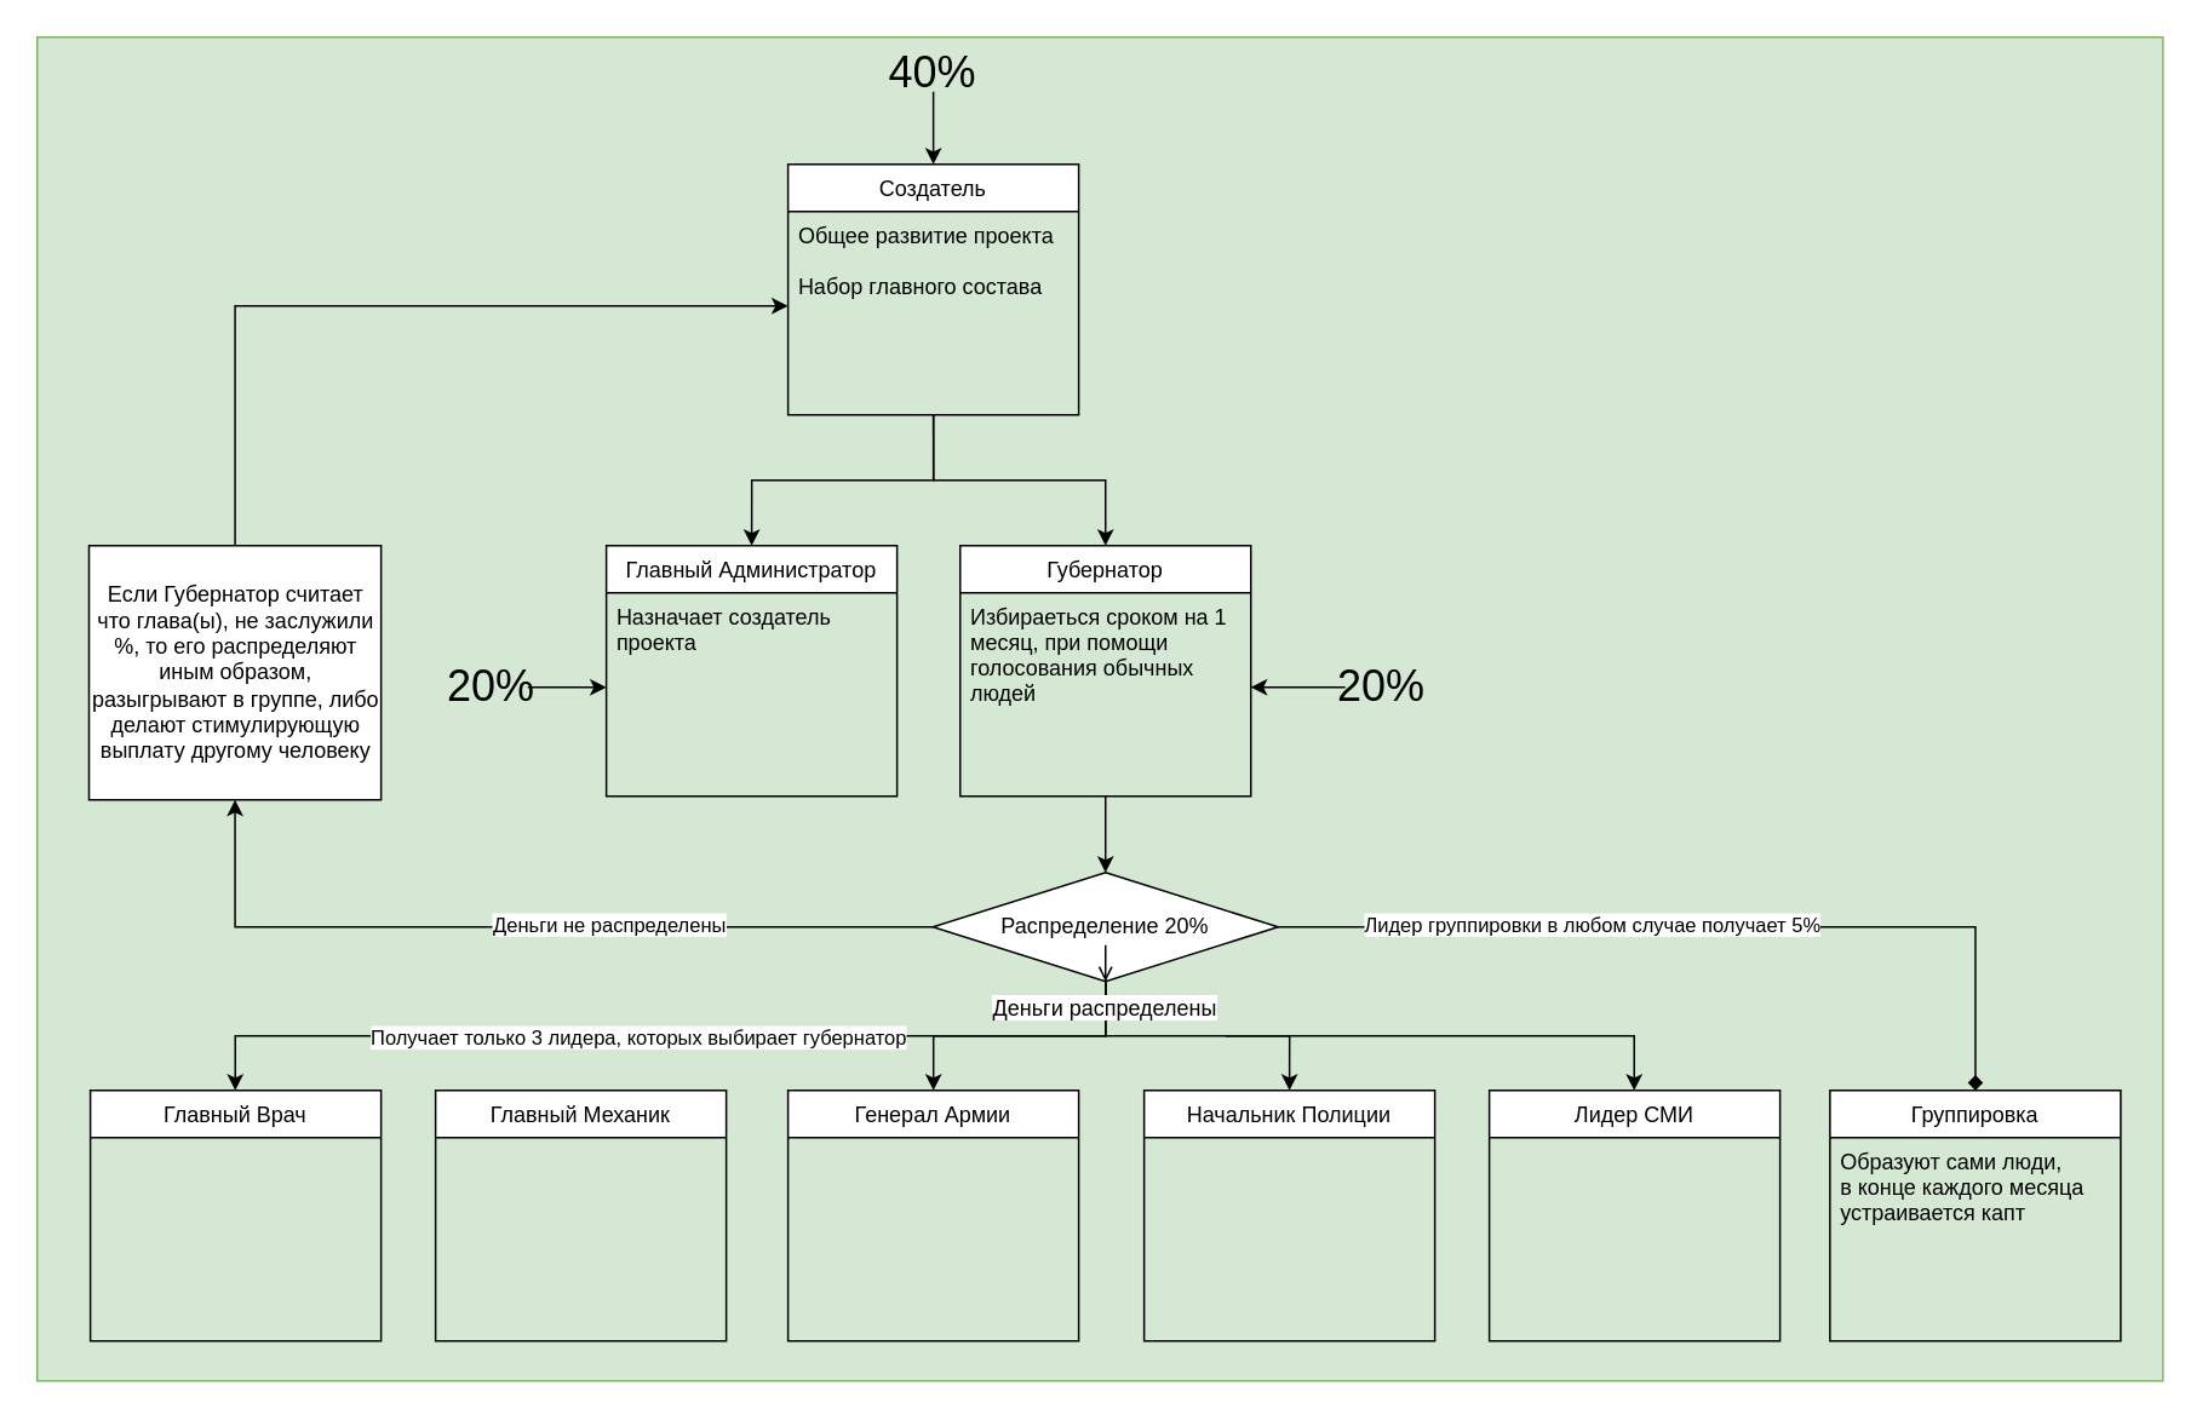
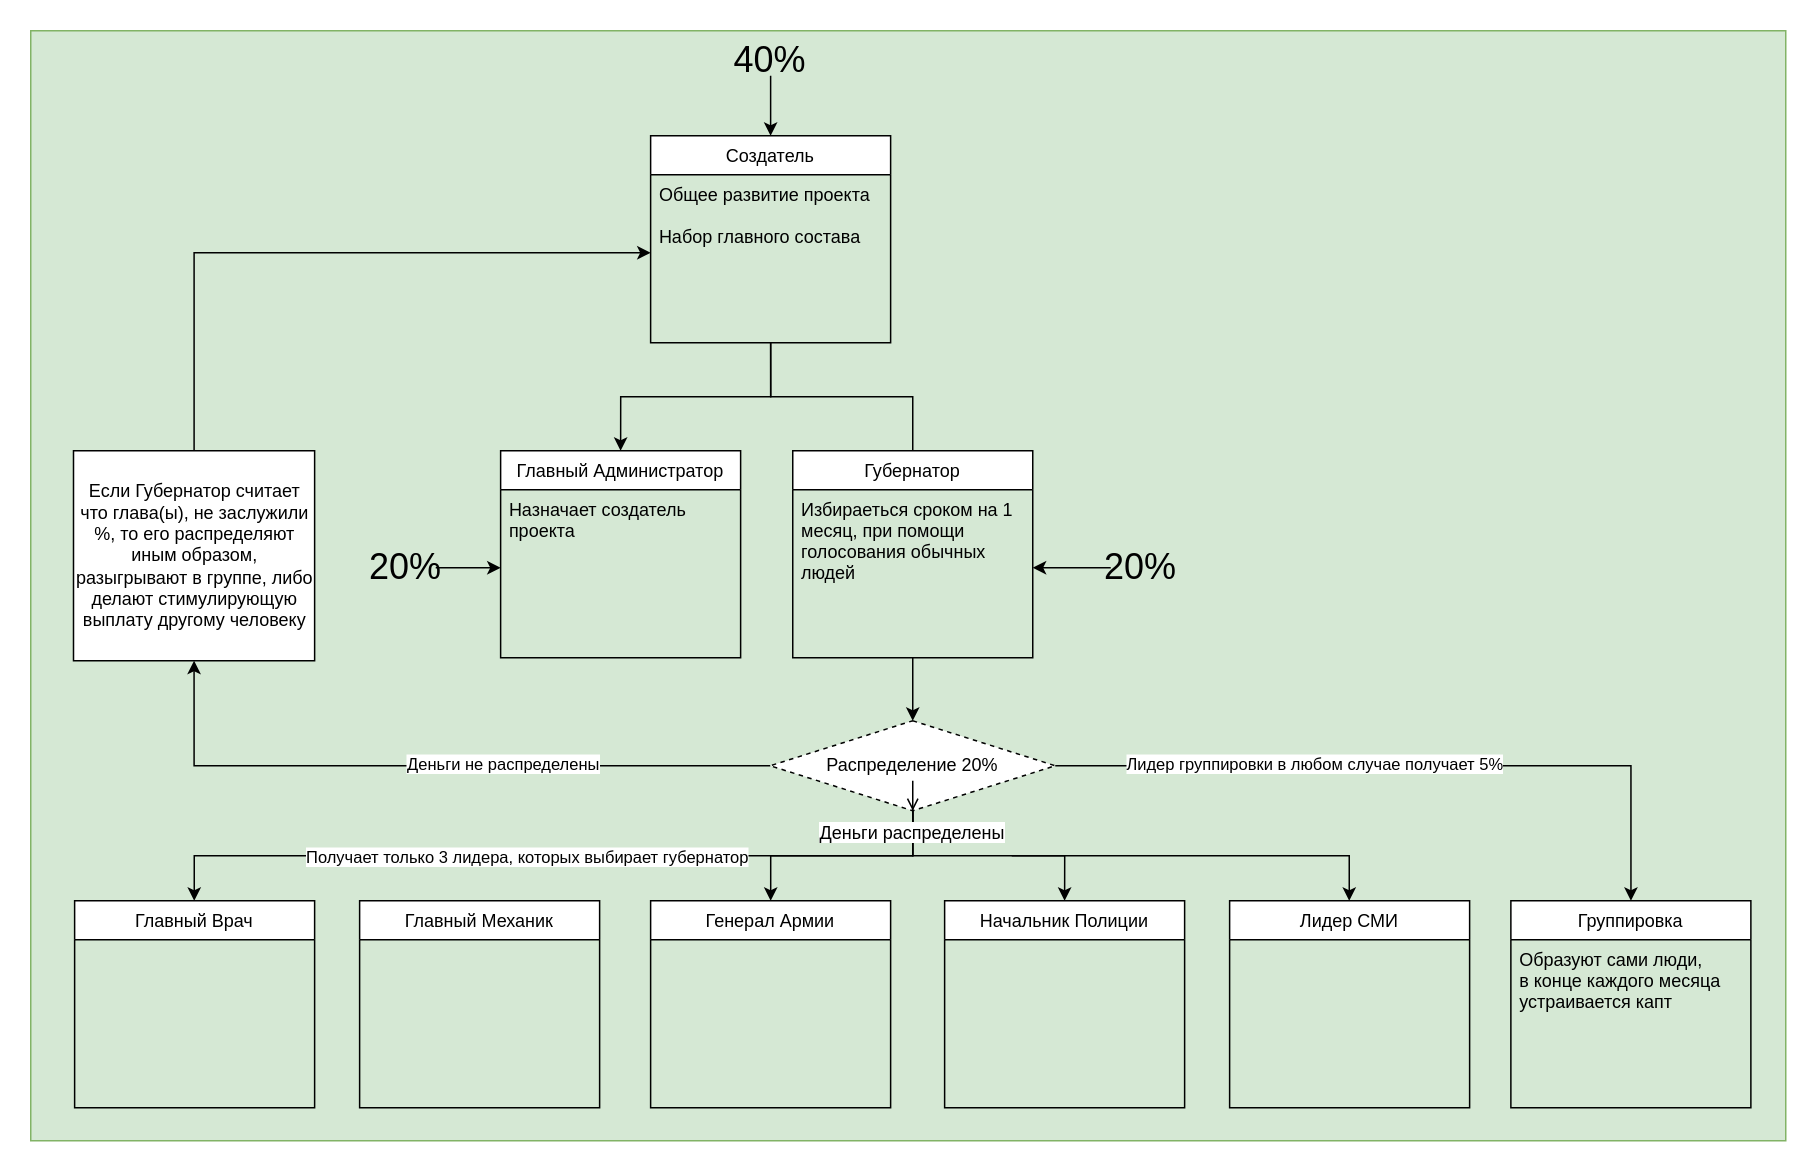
- <mxCell id="4" style="edgeStyle=orthogonalEdgeStyle;rounded=0;orthogonalLoop=1;jettySize=auto;html=1;entryX=0.5;entryY=0;entryDx=0;entryDy=0;" parent="1" source="5" target="10" edge="1"><mxGeometry relative="1" as="geometry" /></mxCell>
+ <mxCell id="4" style="edgeStyle=orthogonalEdgeStyle;rounded=0;orthogonalLoop=1;jettySize=auto;html=1;entryX=0.5;entryY=0;entryDx=0;entryDy=0;endArrow=none;" parent="1" source="5" target="10" edge="1"><mxGeometry relative="1" as="geometry" /></mxCell>
- <mxCell id="34" value="Распределение 20%" style="rhombus;whiteSpace=wrap;html=1;" vertex="1" parent="1"><mxGeometry x="513" y="480" width="190" height="60" as="geometry" /></mxCell>
+ <mxCell id="34" value="Распределение 20%" style="rhombus;whiteSpace=wrap;html=1;dashed=1;" vertex="1" parent="1"><mxGeometry x="513" y="480" width="190" height="60" as="geometry" /></mxCell>
- <mxCell id="30" style="edgeStyle=orthogonalEdgeStyle;rounded=0;orthogonalLoop=1;jettySize=auto;html=1;endArrow=diamond;" edge="1" parent="1" source="34" target="23"><mxGeometry relative="1" as="geometry" /></mxCell>
+ <mxCell id="30" style="edgeStyle=orthogonalEdgeStyle;rounded=0;orthogonalLoop=1;jettySize=auto;html=1;" edge="1" parent="1" source="34" target="23"><mxGeometry relative="1" as="geometry" /></mxCell>
